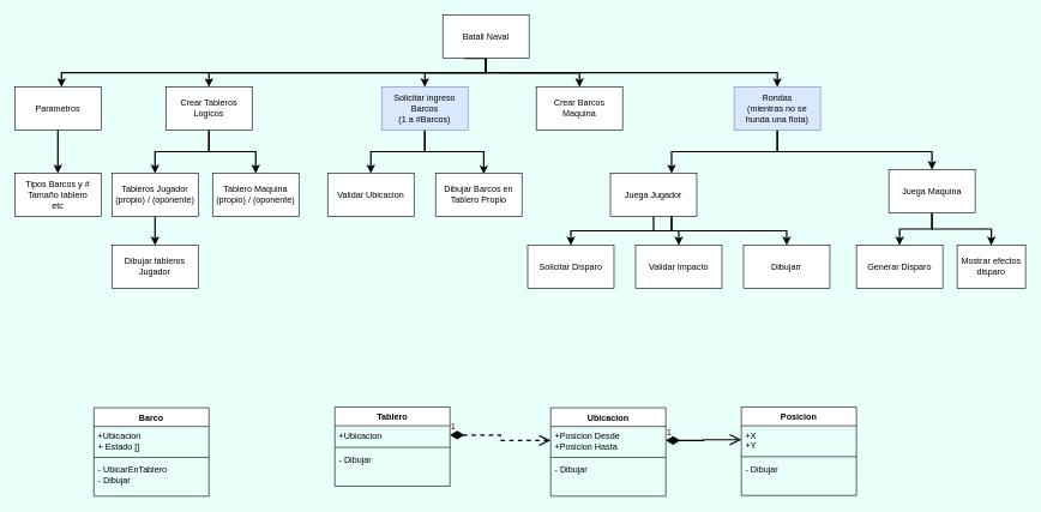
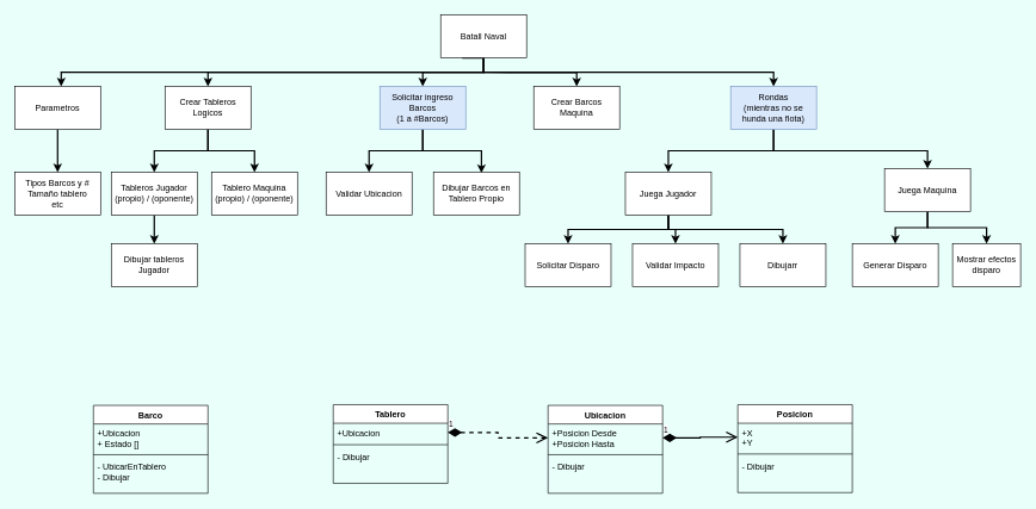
- <mxCell id="48" value="Juega Jugador" style="rounded=0;whiteSpace=wrap;html=1;" parent="1" vertex="1"><mxGeometry x="848" y="240" width="120" height="60" as="geometry" /></mxCell>
+ <mxCell id="48" value="Juega Jugador" style="rounded=0;whiteSpace=wrap;html=1;" parent="1" vertex="1"><mxGeometry x="873" y="240" width="120" height="60" as="geometry" /></mxCell>
